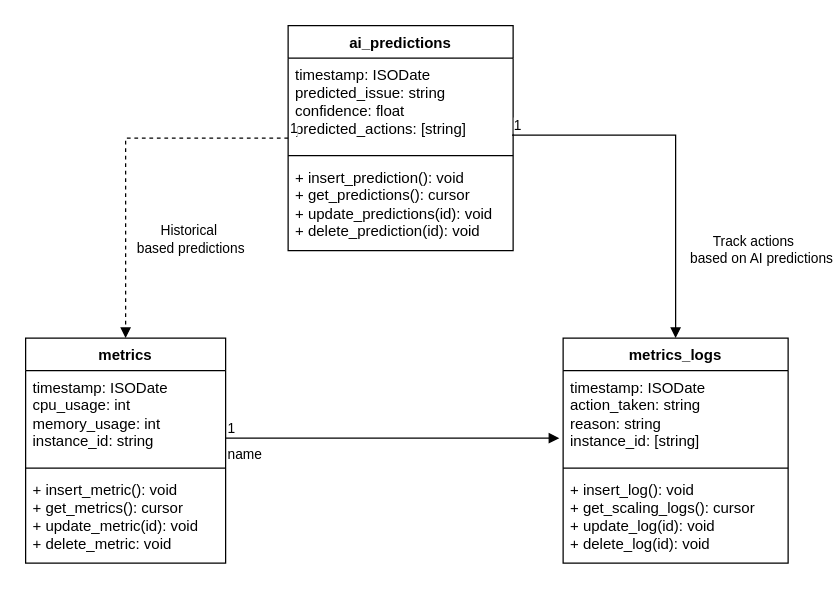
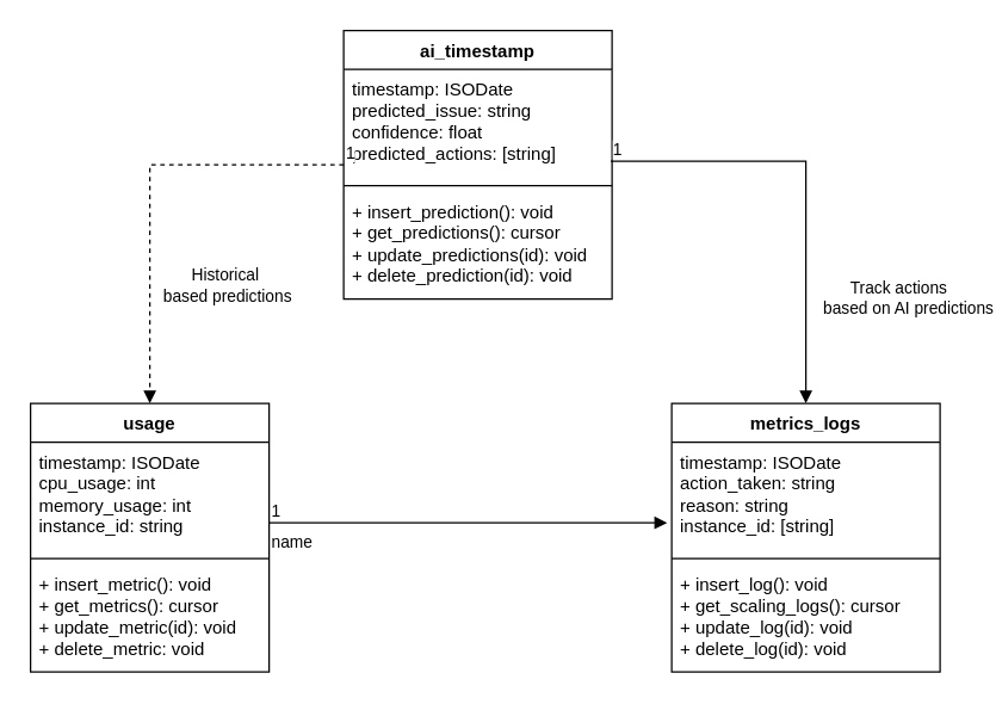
- <mxCell id="6" value="ai_predictions" style="swimlane;fontStyle=1;align=center;verticalAlign=top;childLayout=stackLayout;horizontal=1;startSize=26;horizontalStack=0;resizeParent=1;resizeParentMax=0;resizeLast=0;collapsible=1;marginBottom=0;whiteSpace=wrap;html=1;" vertex="1" parent="1"><mxGeometry x="230" y="20" width="180" height="180" as="geometry" /></mxCell>
+ <mxCell id="6" value="ai_timestamp" style="swimlane;fontStyle=1;align=center;verticalAlign=top;childLayout=stackLayout;horizontal=1;startSize=26;horizontalStack=0;resizeParent=1;resizeParentMax=0;resizeLast=0;collapsible=1;marginBottom=0;whiteSpace=wrap;html=1;" vertex="1" parent="1"><mxGeometry x="230" y="20" width="180" height="180" as="geometry" /></mxCell>
- <mxCell id="2" value="metrics" style="swimlane;fontStyle=1;align=center;verticalAlign=top;childLayout=stackLayout;horizontal=1;startSize=26;horizontalStack=0;resizeParent=1;resizeParentMax=0;resizeLast=0;collapsible=1;marginBottom=0;whiteSpace=wrap;html=1;" vertex="1" parent="1"><mxGeometry x="20" y="270" width="160" height="180" as="geometry" /></mxCell>
+ <mxCell id="2" value="usage" style="swimlane;fontStyle=1;align=center;verticalAlign=top;childLayout=stackLayout;horizontal=1;startSize=26;horizontalStack=0;resizeParent=1;resizeParentMax=0;resizeLast=0;collapsible=1;marginBottom=0;whiteSpace=wrap;html=1;" vertex="1" parent="1"><mxGeometry x="20" y="270" width="160" height="180" as="geometry" /></mxCell>
